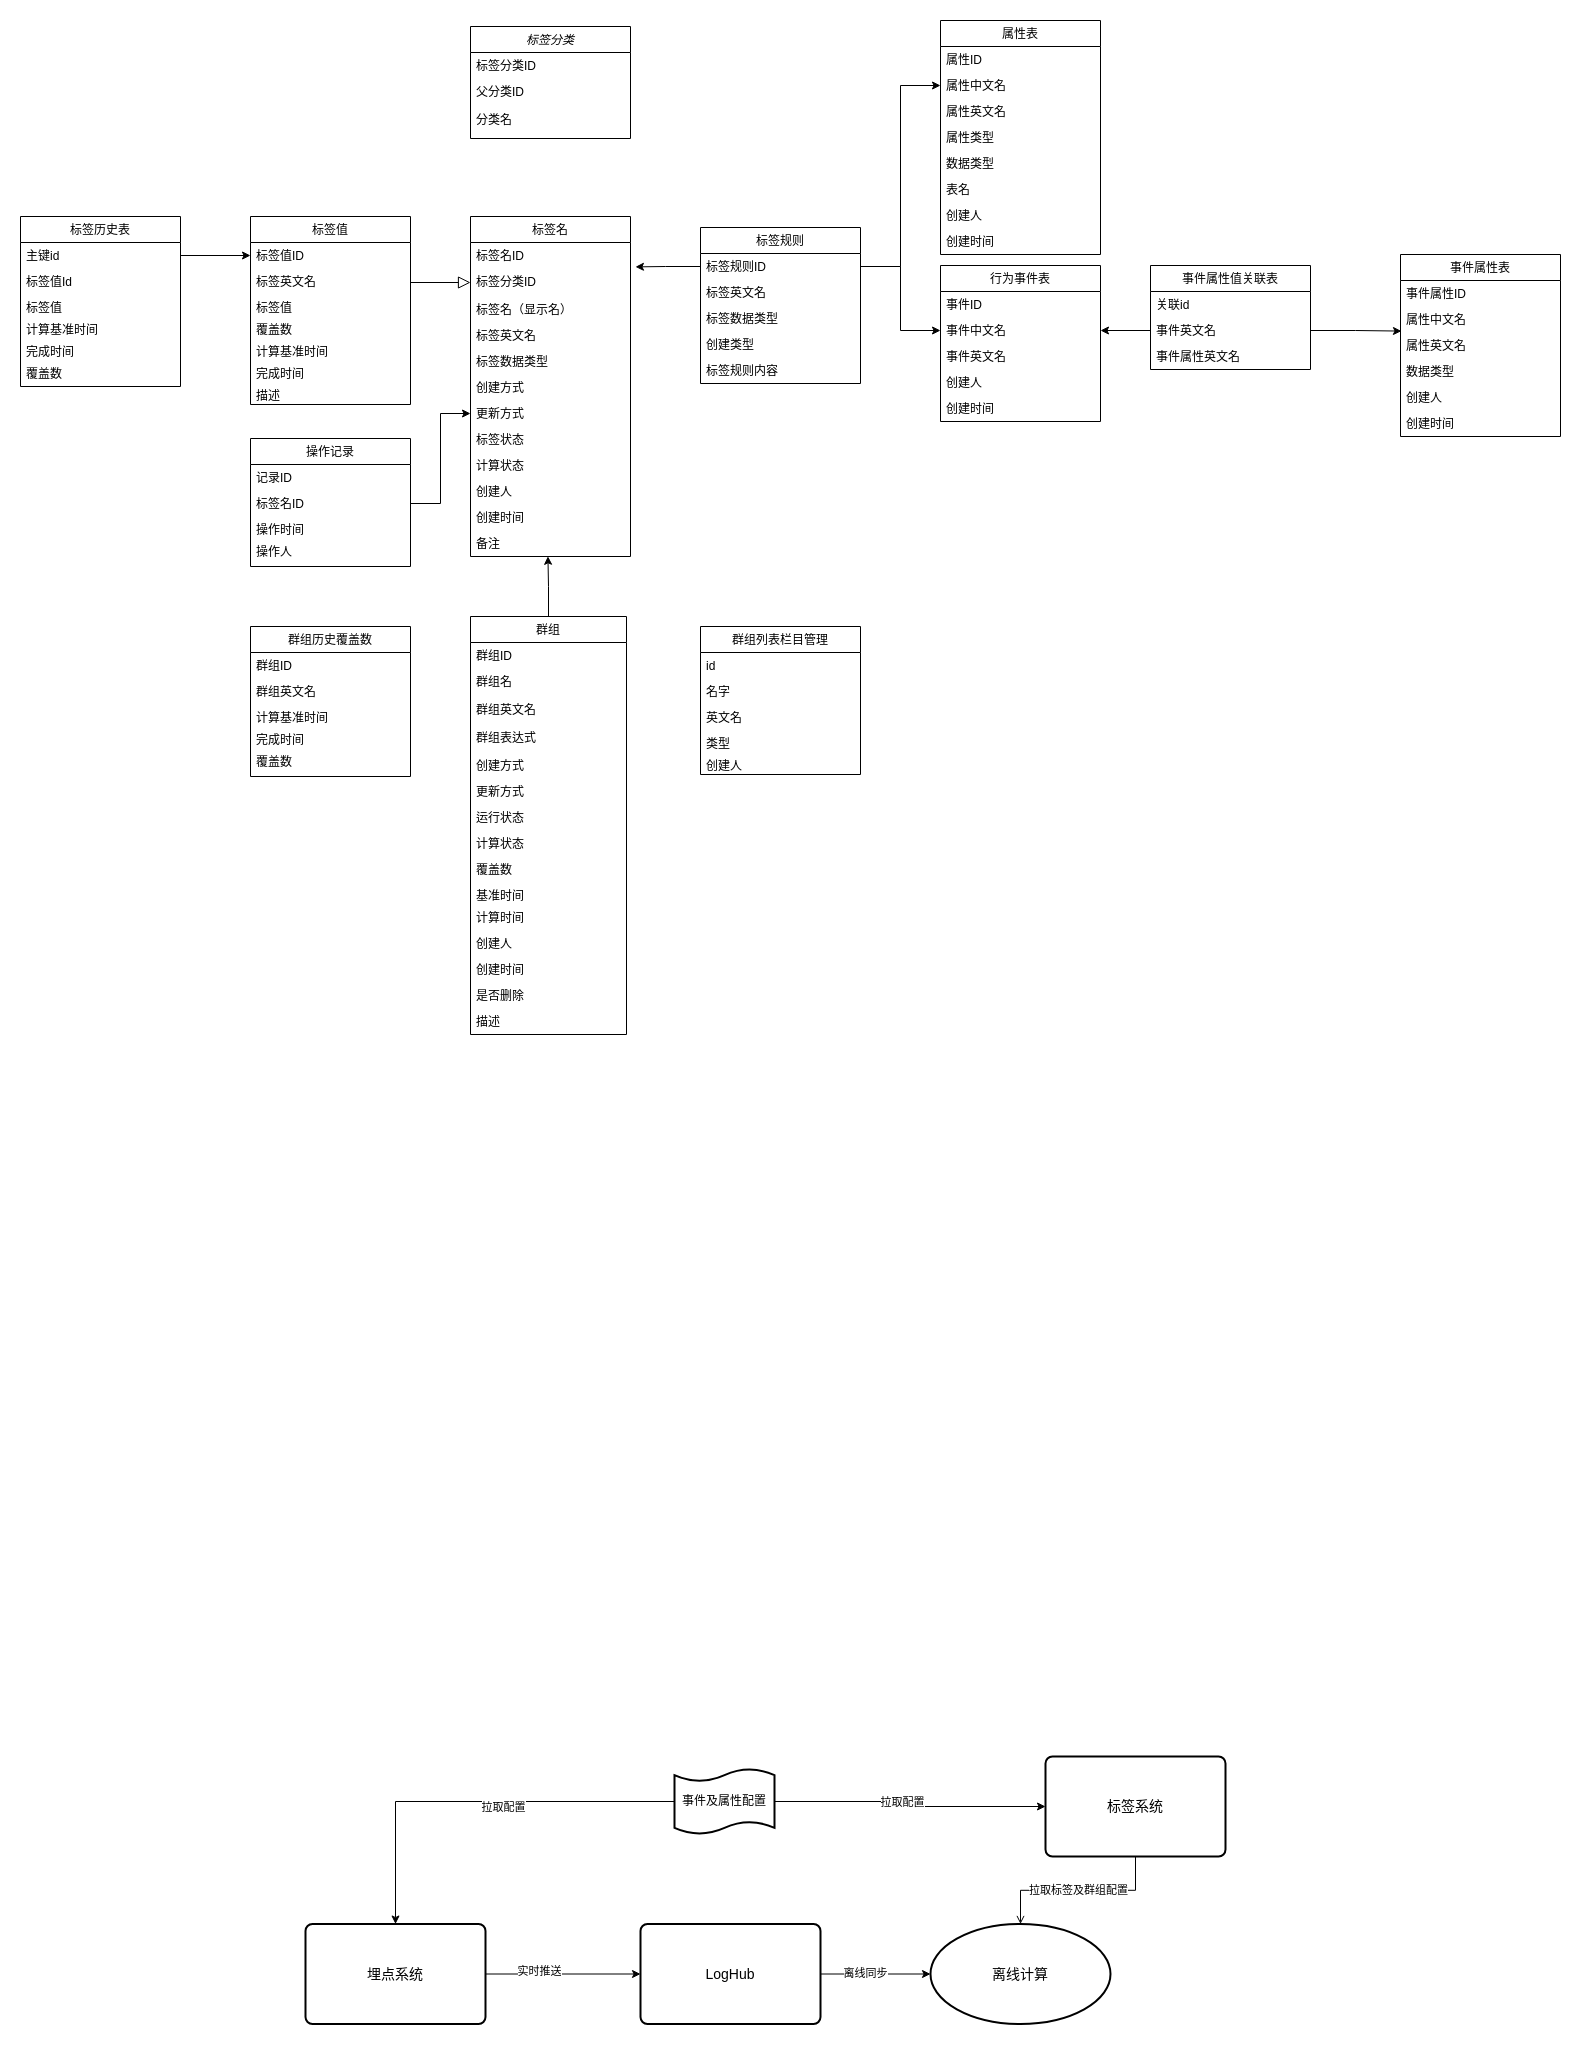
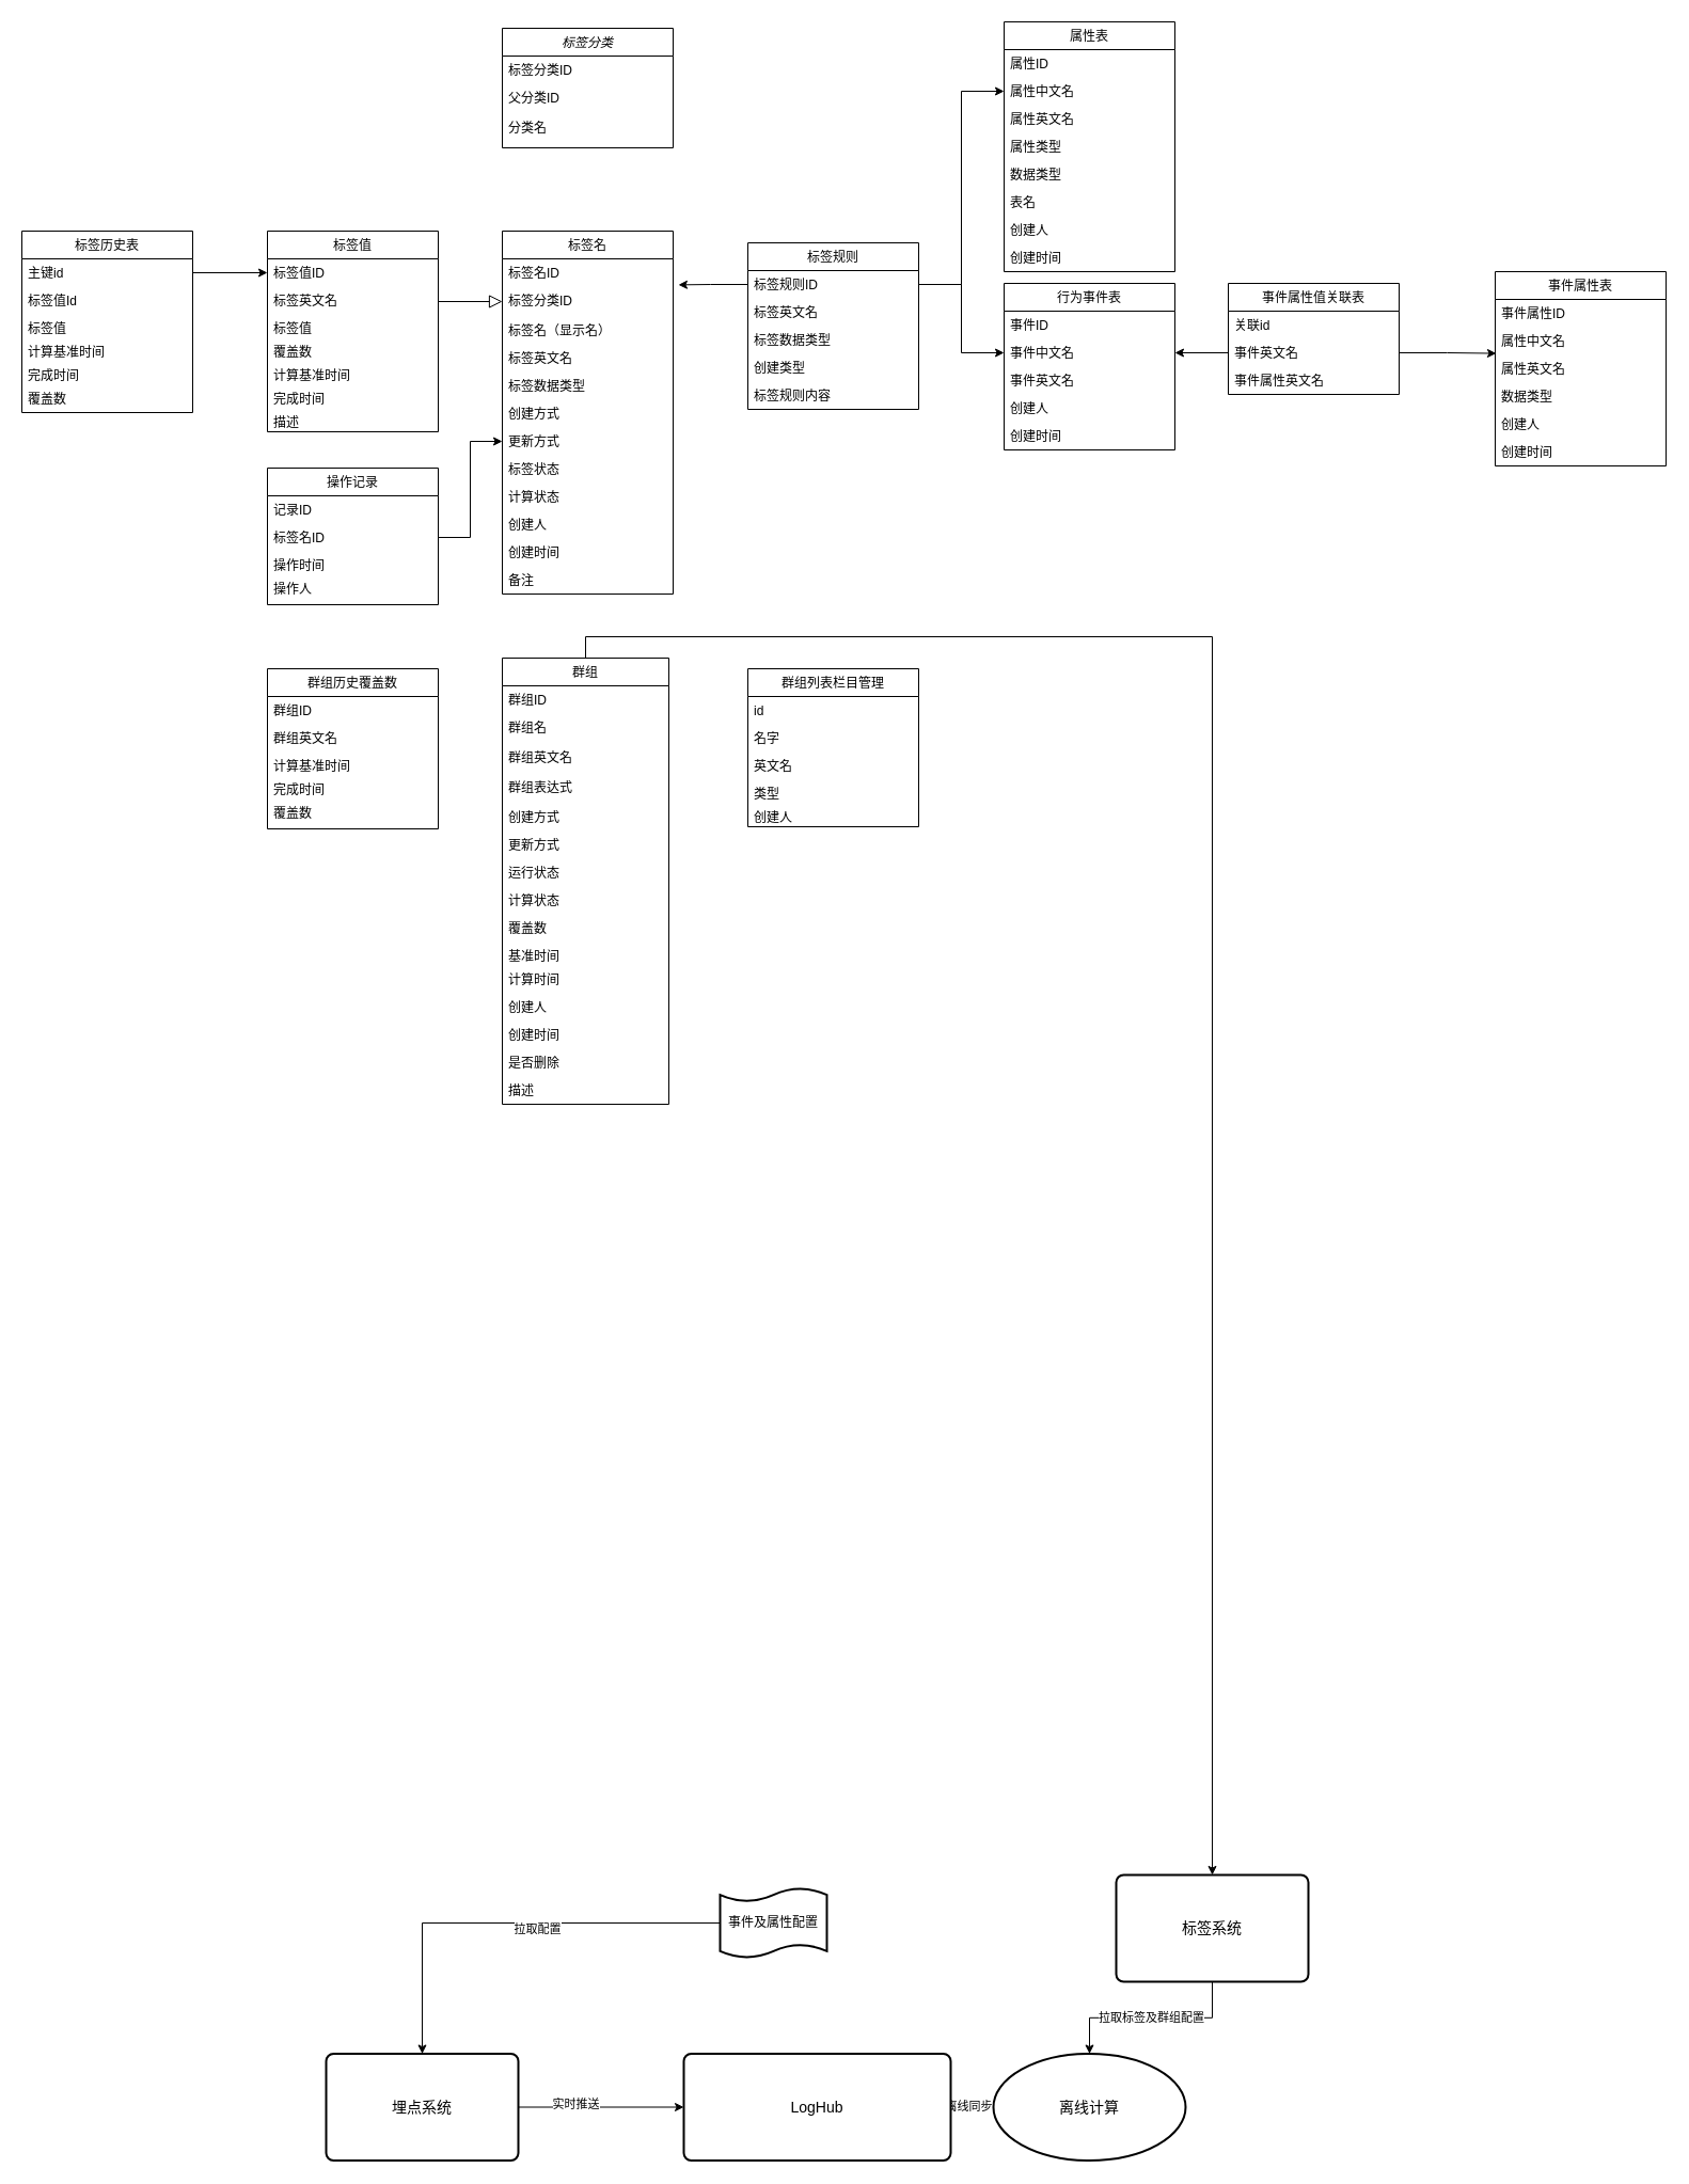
- <mxCell id="55" style="edgeStyle=orthogonalEdgeStyle;rounded=0;orthogonalLoop=1;jettySize=auto;html=1;exitX=0.5;exitY=0;exitDx=0;exitDy=0;entryX=0.484;entryY=0.992;entryDx=0;entryDy=0;entryPerimeter=0;" parent="1" source="56" target="18" edge="1"><mxGeometry relative="1" as="geometry"><mxPoint x="552" y="536" as="targetPoint" /></mxGeometry></mxCell>
+ <mxCell id="55" style="edgeStyle=orthogonalEdgeStyle;rounded=0;orthogonalLoop=1;jettySize=auto;html=1;exitX=0.5;exitY=0;exitDx=0;exitDy=0;" parent="1" source="56" target="93" edge="1"><mxGeometry relative="1" as="geometry"><mxPoint x="552" y="536" as="targetPoint" /></mxGeometry></mxCell>
- <mxCell id="85" style="edgeStyle=orthogonalEdgeStyle;rounded=0;orthogonalLoop=1;jettySize=auto;html=1;exitX=1;exitY=0.5;exitDx=0;exitDy=0;exitPerimeter=0;entryX=0;entryY=0.5;entryDx=0;entryDy=0;" parent="1" source="87" target="93" edge="1"><mxGeometry relative="1" as="geometry" /></mxCell>
- <mxCell id="86" value="拉取配置" style="edgeLabel;html=1;align=center;verticalAlign=middle;resizable=0;points=[];" parent="85" vertex="1" connectable="0"><mxGeometry x="-0.077" y="1" relative="1" as="geometry"><mxPoint y="1" as="offset" /></mxGeometry></mxCell>
- <mxCell id="92" value="拉取标签及群组配置" style="edgeStyle=orthogonalEdgeStyle;rounded=0;orthogonalLoop=1;jettySize=auto;html=1;exitX=0.5;exitY=1;exitDx=0;exitDy=0;entryX=0.5;entryY=0;entryDx=0;entryDy=0;endArrow=open;" parent="1" source="93" target="91" edge="1"><mxGeometry relative="1" as="geometry" /></mxCell>
+ <mxCell id="92" value="拉取标签及群组配置" style="edgeStyle=orthogonalEdgeStyle;rounded=0;orthogonalLoop=1;jettySize=auto;html=1;exitX=0.5;exitY=1;exitDx=0;exitDy=0;entryX=0.5;entryY=0;entryDx=0;entryDy=0;" parent="1" source="93" target="91" edge="1"><mxGeometry relative="1" as="geometry" /></mxCell>
- <mxCell id="90" value="&lt;font style=&quot;font-size: 14px&quot;&gt;LogHub&lt;/font&gt;" style="rounded=1;whiteSpace=wrap;html=1;absoluteArcSize=1;arcSize=14;strokeWidth=2;align=center;" parent="1" vertex="1"><mxGeometry x="640" y="1923.5" width="180" height="100" as="geometry" /></mxCell>
+ <mxCell id="90" value="&lt;font style=&quot;font-size: 14px&quot;&gt;LogHub&lt;/font&gt;" style="rounded=1;whiteSpace=wrap;html=1;absoluteArcSize=1;arcSize=14;strokeWidth=2;align=center;" parent="1" vertex="1"><mxGeometry x="640" y="1923.5" width="250" height="100" as="geometry" /></mxCell>
